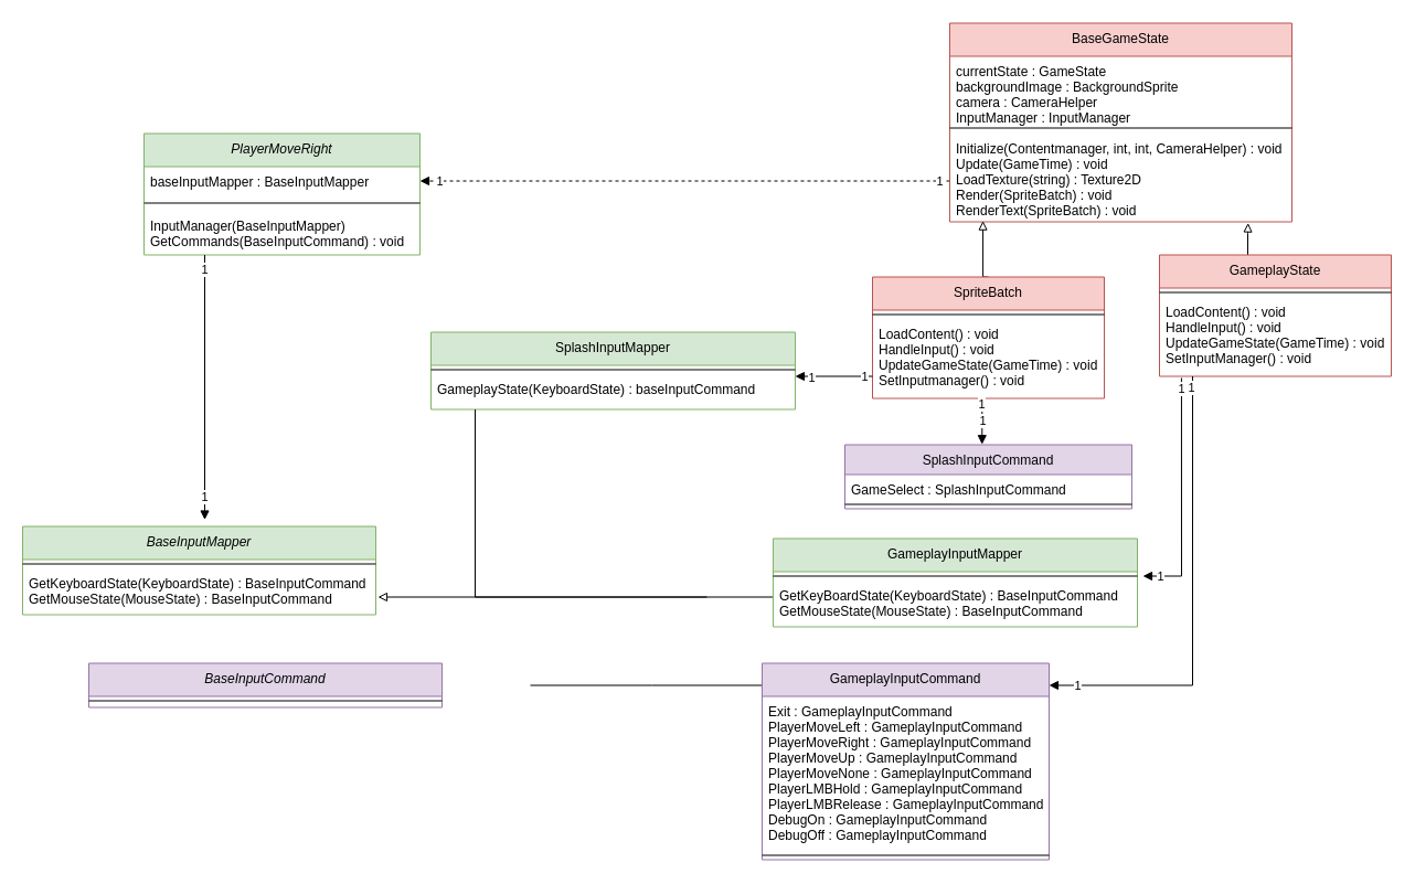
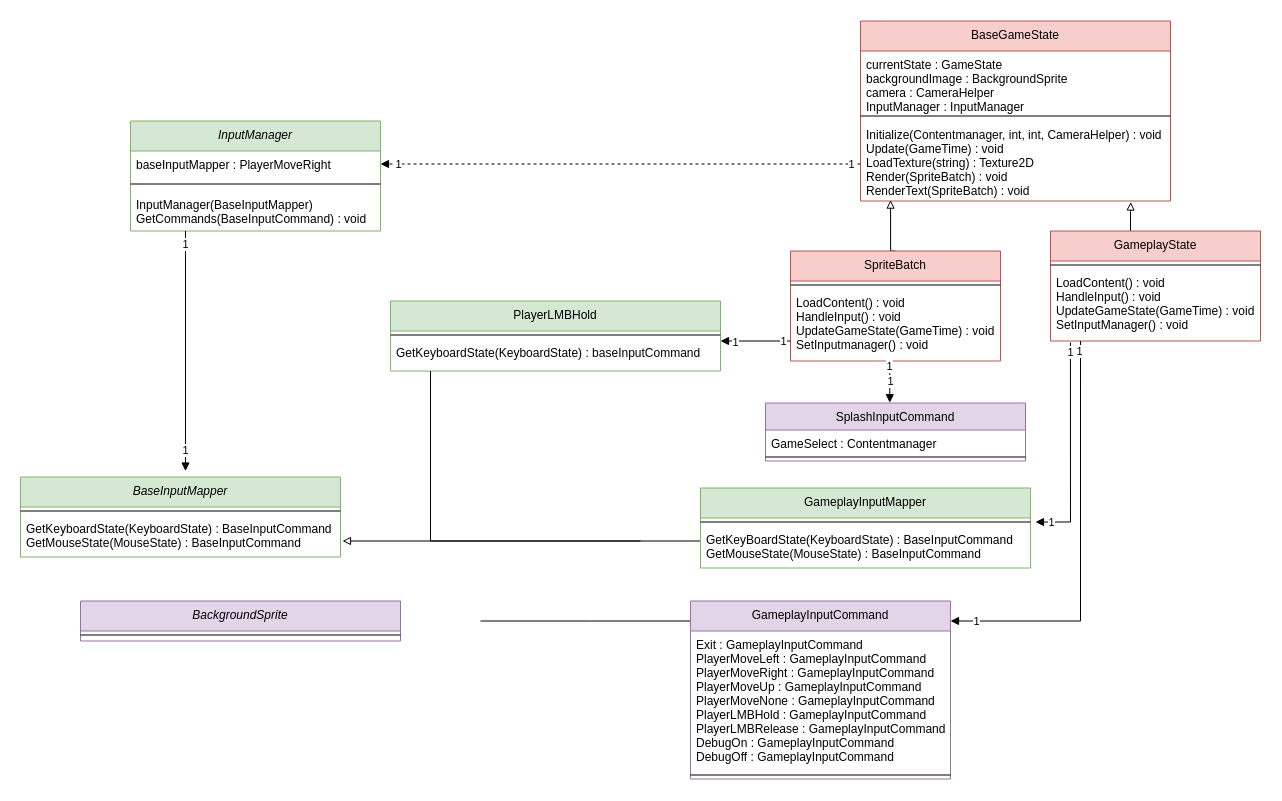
- <mxCell id="5" value="PlayerMoveRight" style="swimlane;fontStyle=2;align=center;verticalAlign=top;childLayout=stackLayout;horizontal=1;startSize=30;horizontalStack=0;resizeParent=1;resizeLast=0;collapsible=1;marginBottom=0;rounded=0;shadow=0;strokeWidth=1;fillColor=#d5e8d4;strokeColor=#82b366;" vertex="1" parent="1"><mxGeometry x="130" y="120.5" width="250" height="110" as="geometry"><mxRectangle x="230" y="140" width="160" height="26" as="alternateBounds" /></mxGeometry></mxCell>
+ <mxCell id="5" value="InputManager" style="swimlane;fontStyle=2;align=center;verticalAlign=top;childLayout=stackLayout;horizontal=1;startSize=30;horizontalStack=0;resizeParent=1;resizeLast=0;collapsible=1;marginBottom=0;rounded=0;shadow=0;strokeWidth=1;fillColor=#d5e8d4;strokeColor=#82b366;" vertex="1" parent="1"><mxGeometry x="130" y="120.5" width="250" height="110" as="geometry"><mxRectangle x="230" y="140" width="160" height="26" as="alternateBounds" /></mxGeometry></mxCell>
- <mxCell id="6" value="baseInputMapper : BaseInputMapper" style="text;align=left;verticalAlign=top;spacingLeft=4;spacingRight=4;overflow=hidden;rotatable=0;points=[[0,0.5],[1,0.5]];portConstraint=eastwest;" vertex="1" parent="5"><mxGeometry y="30" width="250" height="26" as="geometry" /></mxCell>
+ <mxCell id="6" value="baseInputMapper : PlayerMoveRight" style="text;align=left;verticalAlign=top;spacingLeft=4;spacingRight=4;overflow=hidden;rotatable=0;points=[[0,0.5],[1,0.5]];portConstraint=eastwest;" vertex="1" parent="5"><mxGeometry y="30" width="250" height="26" as="geometry" /></mxCell>
- <mxCell id="20" value="SplashInputMapper" style="swimlane;fontStyle=0;align=center;verticalAlign=top;childLayout=stackLayout;horizontal=1;startSize=30;horizontalStack=0;resizeParent=1;resizeLast=0;collapsible=1;marginBottom=0;rounded=0;shadow=0;strokeWidth=1;fillColor=#d5e8d4;strokeColor=#82b366;" vertex="1" parent="1"><mxGeometry x="390" y="300.5" width="330" height="70" as="geometry"><mxRectangle x="550" y="140" width="160" height="26" as="alternateBounds" /></mxGeometry></mxCell>
+ <mxCell id="20" value="PlayerLMBHold" style="swimlane;fontStyle=0;align=center;verticalAlign=top;childLayout=stackLayout;horizontal=1;startSize=30;horizontalStack=0;resizeParent=1;resizeLast=0;collapsible=1;marginBottom=0;rounded=0;shadow=0;strokeWidth=1;fillColor=#d5e8d4;strokeColor=#82b366;" vertex="1" parent="1"><mxGeometry x="390" y="300.5" width="330" height="70" as="geometry"><mxRectangle x="550" y="140" width="160" height="26" as="alternateBounds" /></mxGeometry></mxCell>
- <mxCell id="22" value="GameplayState(KeyboardState) : baseInputCommand" style="text;align=left;verticalAlign=top;spacingLeft=4;spacingRight=4;overflow=hidden;rotatable=0;points=[[0,0.5],[1,0.5]];portConstraint=eastwest;" vertex="1" parent="20"><mxGeometry y="38" width="330" height="32" as="geometry" /></mxCell>
+ <mxCell id="22" value="GetKeyboardState(KeyboardState) : baseInputCommand" style="text;align=left;verticalAlign=top;spacingLeft=4;spacingRight=4;overflow=hidden;rotatable=0;points=[[0,0.5],[1,0.5]];portConstraint=eastwest;" vertex="1" parent="20"><mxGeometry y="38" width="330" height="32" as="geometry" /></mxCell>
- <mxCell id="18" value="GameSelect : SplashInputCommand" style="text;align=left;verticalAlign=top;spacingLeft=4;spacingRight=4;overflow=hidden;rotatable=0;points=[[0,0.5],[1,0.5]];portConstraint=eastwest;" vertex="1" parent="17"><mxGeometry y="27" width="260" height="23" as="geometry" /></mxCell>
+ <mxCell id="18" value="GameSelect : Contentmanager" style="text;align=left;verticalAlign=top;spacingLeft=4;spacingRight=4;overflow=hidden;rotatable=0;points=[[0,0.5],[1,0.5]];portConstraint=eastwest;" vertex="1" parent="17"><mxGeometry y="27" width="260" height="23" as="geometry" /></mxCell>
- <mxCell id="38" value="BaseInputCommand" style="swimlane;fontStyle=2;align=center;verticalAlign=top;childLayout=stackLayout;horizontal=1;startSize=30;horizontalStack=0;resizeParent=1;resizeLast=0;collapsible=1;marginBottom=0;rounded=0;shadow=0;strokeWidth=1;fillColor=#e1d5e7;strokeColor=#9673a6;" vertex="1" parent="1"><mxGeometry x="80" y="600.5" width="320" height="40" as="geometry"><mxRectangle x="230" y="140" width="160" height="26" as="alternateBounds" /></mxGeometry></mxCell>
+ <mxCell id="38" value="BackgroundSprite" style="swimlane;fontStyle=2;align=center;verticalAlign=top;childLayout=stackLayout;horizontal=1;startSize=30;horizontalStack=0;resizeParent=1;resizeLast=0;collapsible=1;marginBottom=0;rounded=0;shadow=0;strokeWidth=1;fillColor=#e1d5e7;strokeColor=#9673a6;" vertex="1" parent="1"><mxGeometry x="80" y="600.5" width="320" height="40" as="geometry"><mxRectangle x="230" y="140" width="160" height="26" as="alternateBounds" /></mxGeometry></mxCell>
